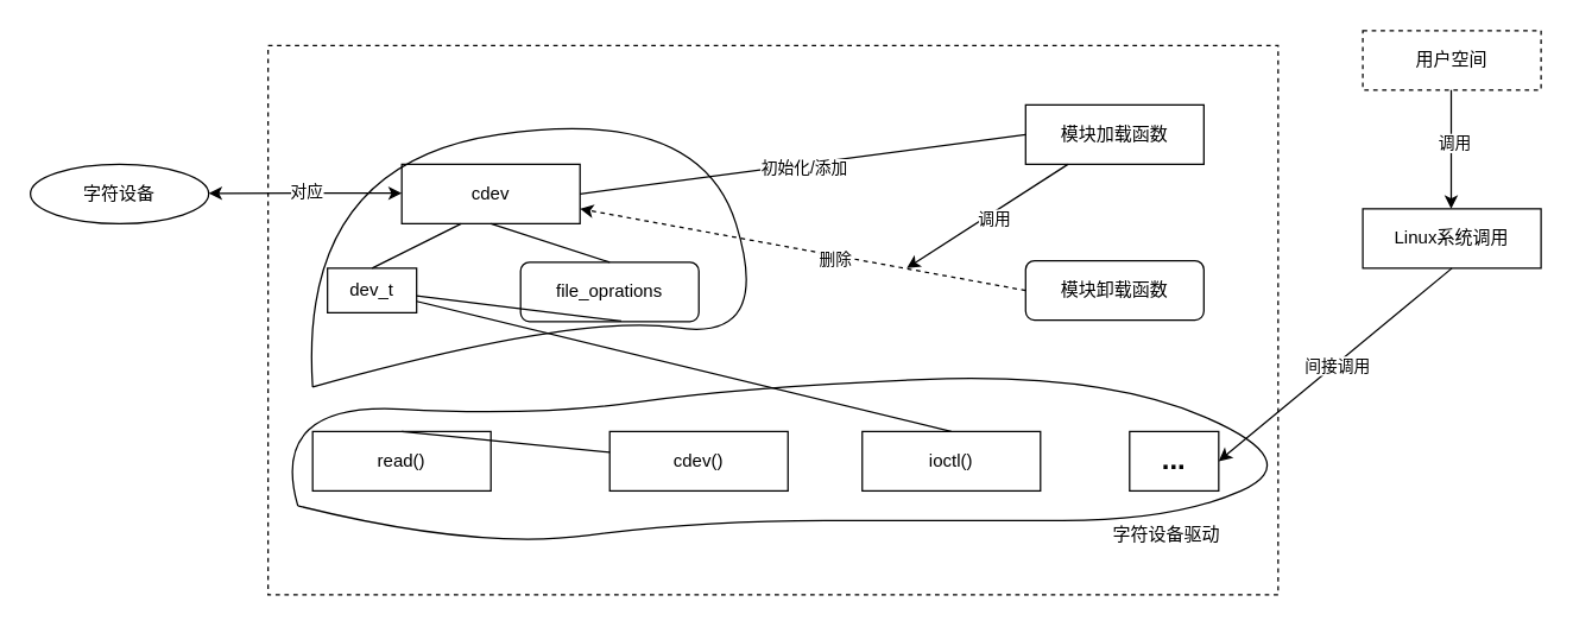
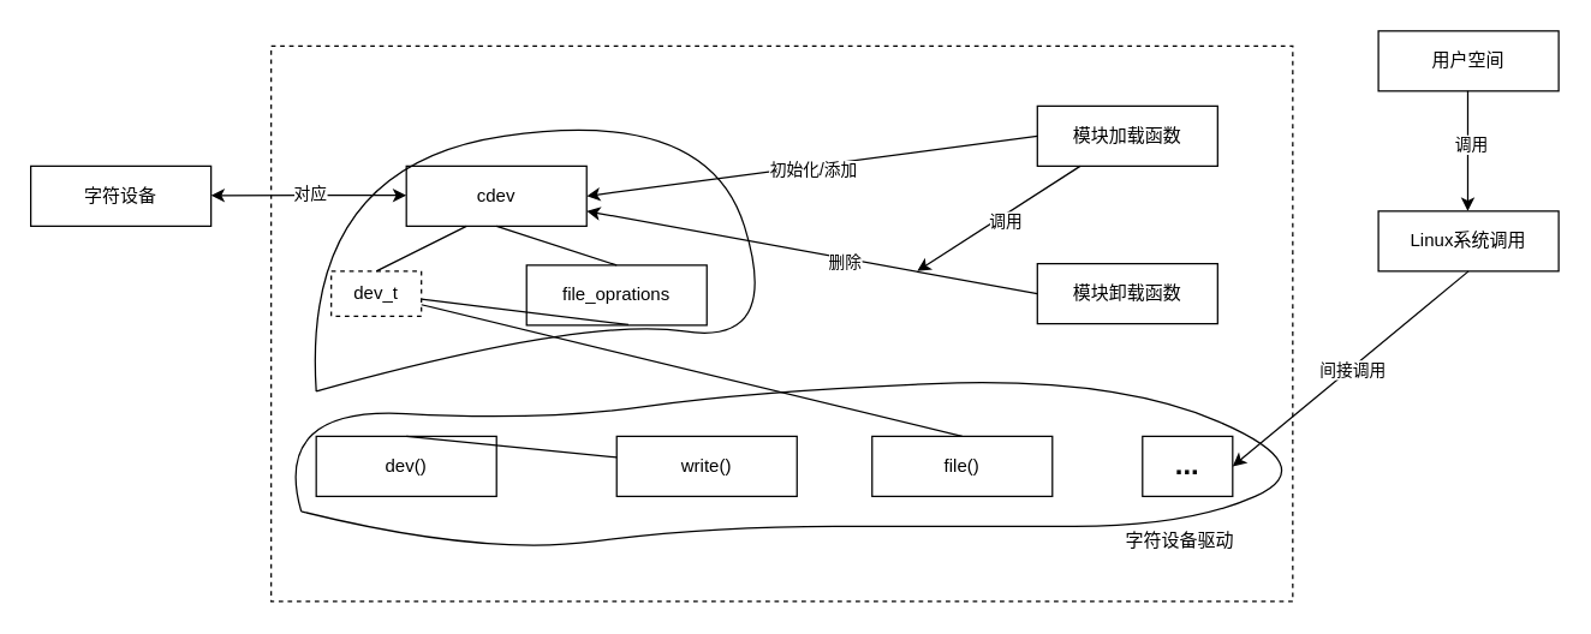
- <mxCell id="12" value="用户空间" style="rounded=0;whiteSpace=wrap;html=1;dashed=1;" vertex="1" parent="1"><mxGeometry x="917" y="20" width="120" height="40" as="geometry" /></mxCell>
+ <mxCell id="12" value="用户空间" style="rounded=0;whiteSpace=wrap;html=1;" vertex="1" parent="1"><mxGeometry x="917" y="20" width="120" height="40" as="geometry" /></mxCell>
- <mxCell id="21" value="" style="endArrow=none;html=1;rounded=0;exitX=0;exitY=0.5;exitDx=0;exitDy=0;entryX=1;entryY=0.5;entryDx=0;entryDy=0;" edge="1" parent="1" source="11" target="3"><mxGeometry width="50" height="50" relative="1" as="geometry"><mxPoint x="480" y="220" as="sourcePoint" /><mxPoint x="530" y="170" as="targetPoint" /></mxGeometry></mxCell>
+ <mxCell id="21" value="" style="endArrow=classic;html=1;rounded=0;exitX=0;exitY=0.5;exitDx=0;exitDy=0;entryX=1;entryY=0.5;entryDx=0;entryDy=0;" edge="1" parent="1" source="11" target="3"><mxGeometry width="50" height="50" relative="1" as="geometry"><mxPoint x="480" y="220" as="sourcePoint" /><mxPoint x="530" y="170" as="targetPoint" /></mxGeometry></mxCell>
- <mxCell id="14" value="字符设备" style="ellipse;whiteSpace=wrap;html=1;" vertex="1" parent="1"><mxGeometry x="20" y="110" width="120" height="40" as="geometry" /></mxCell>
+ <mxCell id="14" value="字符设备" style="rounded=0;whiteSpace=wrap;html=1;" vertex="1" parent="1"><mxGeometry x="20" y="110" width="120" height="40" as="geometry" /></mxCell>
- <mxCell id="25" value="" style="endArrow=classic;html=1;rounded=0;entryX=1;entryY=0.75;entryDx=0;entryDy=0;exitX=0;exitY=0.5;exitDx=0;exitDy=0;dashed=1;" edge="1" parent="1" source="10" target="3"><mxGeometry width="50" height="50" relative="1" as="geometry"><mxPoint x="690" y="180" as="sourcePoint" /><mxPoint x="533" y="310" as="targetPoint" /></mxGeometry></mxCell>
+ <mxCell id="25" value="" style="endArrow=classic;html=1;rounded=0;entryX=1;entryY=0.75;entryDx=0;entryDy=0;exitX=0;exitY=0.5;exitDx=0;exitDy=0;" edge="1" parent="1" source="10" target="3"><mxGeometry width="50" height="50" relative="1" as="geometry"><mxPoint x="690" y="180" as="sourcePoint" /><mxPoint x="533" y="310" as="targetPoint" /></mxGeometry></mxCell>
- <mxCell id="4" value="dev_t" style="rounded=0;whiteSpace=wrap;html=1;" vertex="1" parent="1"><mxGeometry x="220" y="180" width="60" height="30" as="geometry" /></mxCell>
+ <mxCell id="4" value="dev_t" style="rounded=0;whiteSpace=wrap;html=1;dashed=1;" vertex="1" parent="1"><mxGeometry x="220" y="180" width="60" height="30" as="geometry" /></mxCell>
- <mxCell id="10" value="模块卸载函数" style="whiteSpace=wrap;html=1;rounded=1;" vertex="1" parent="1"><mxGeometry x="690" y="175" width="120" height="40" as="geometry" /></mxCell>
+ <mxCell id="10" value="模块卸载函数" style="rounded=0;whiteSpace=wrap;html=1;" vertex="1" parent="1"><mxGeometry x="690" y="175" width="120" height="40" as="geometry" /></mxCell>
- <mxCell id="5" value="file_oprations" style="whiteSpace=wrap;html=1;rounded=1;" vertex="1" parent="1"><mxGeometry x="350" y="176" width="120" height="40" as="geometry" /></mxCell>
+ <mxCell id="5" value="file_oprations" style="rounded=0;whiteSpace=wrap;html=1;" vertex="1" parent="1"><mxGeometry x="350" y="176" width="120" height="40" as="geometry" /></mxCell>
- <mxCell id="7" value="read()" style="rounded=0;whiteSpace=wrap;html=1;" vertex="1" parent="1"><mxGeometry x="210" y="290" width="120" height="40" as="geometry" /></mxCell>
+ <mxCell id="7" value="dev()" style="rounded=0;whiteSpace=wrap;html=1;" vertex="1" parent="1"><mxGeometry x="210" y="290" width="120" height="40" as="geometry" /></mxCell>
- <mxCell id="6" value="cdev()" style="rounded=0;whiteSpace=wrap;html=1;" vertex="1" parent="1"><mxGeometry x="410" y="290" width="120" height="40" as="geometry" /></mxCell>
+ <mxCell id="6" value="write()" style="rounded=0;whiteSpace=wrap;html=1;" vertex="1" parent="1"><mxGeometry x="410" y="290" width="120" height="40" as="geometry" /></mxCell>
- <mxCell id="8" value="ioctl()" style="rounded=0;whiteSpace=wrap;html=1;" vertex="1" parent="1"><mxGeometry x="580" y="290" width="120" height="40" as="geometry" /></mxCell>
+ <mxCell id="8" value="file()" style="rounded=0;whiteSpace=wrap;html=1;" vertex="1" parent="1"><mxGeometry x="580" y="290" width="120" height="40" as="geometry" /></mxCell>
